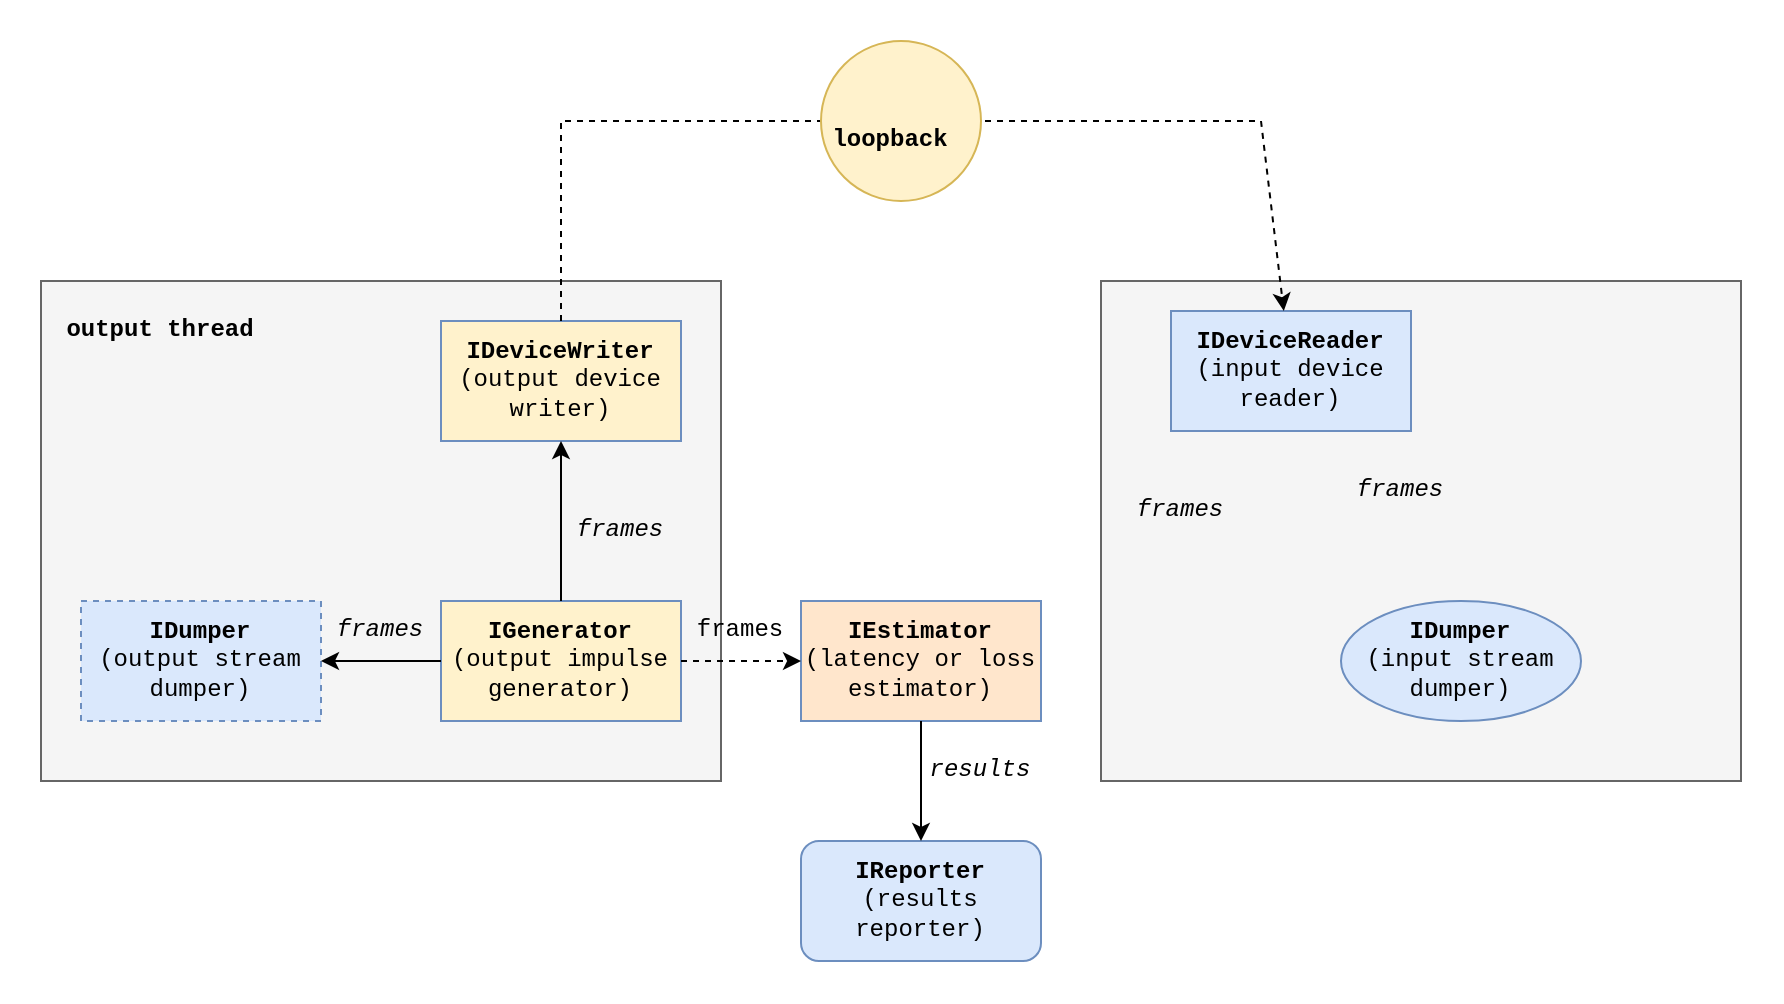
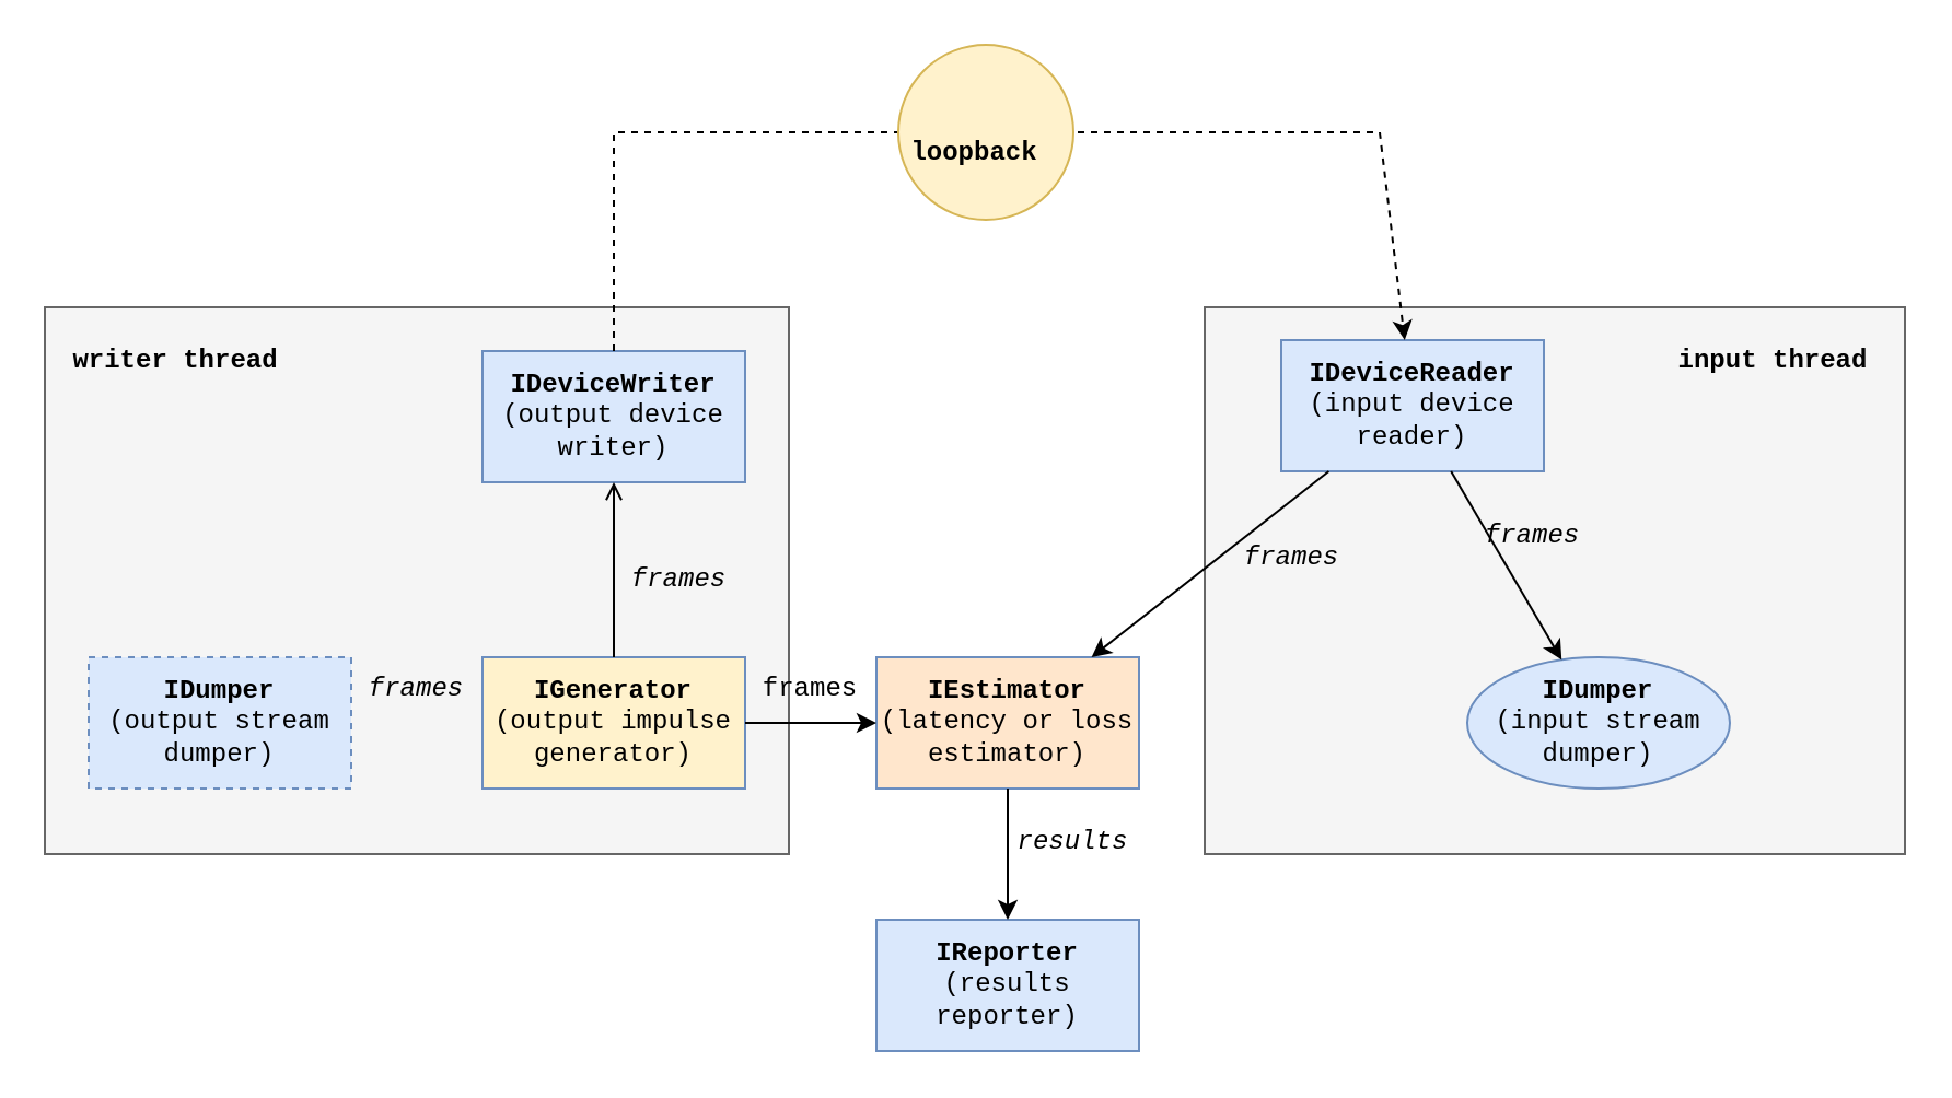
- <mxCell id="26" value="output thread" style="text;html=1;strokeColor=none;fillColor=none;align=center;verticalAlign=middle;whiteSpace=wrap;rounded=0;fontFamily=Courier New;fontStyle=1" vertex="1" parent="1"><mxGeometry x="30" y="150" width="100" height="30" as="geometry" /></mxCell>
+ <mxCell id="26" value="writer thread" style="text;html=1;strokeColor=none;fillColor=none;align=center;verticalAlign=middle;whiteSpace=wrap;rounded=0;fontFamily=Courier New;fontStyle=1" vertex="1" parent="1"><mxGeometry x="30" y="150" width="100" height="30" as="geometry" /></mxCell>
+ <mxCell id="27" value="input thread" style="text;html=1;strokeColor=none;fillColor=none;align=center;verticalAlign=middle;whiteSpace=wrap;rounded=0;fontFamily=Courier New;fontStyle=1" vertex="1" parent="1"><mxGeometry x="760" y="150" width="100" height="30" as="geometry" /></mxCell>
- <mxCell id="9" value="&lt;b&gt;IDeviceWriter&lt;/b&gt;&lt;br&gt;(output device writer)" style="rounded=0;whiteSpace=wrap;html=1;fontFamily=Courier New;fillColor=#fff2cc;strokeColor=#6c8ebf;" vertex="1" parent="1"><mxGeometry x="220" y="160" width="120" height="60" as="geometry" /></mxCell>
+ <mxCell id="9" value="&lt;b&gt;IDeviceWriter&lt;/b&gt;&lt;br&gt;(output device writer)" style="rounded=0;whiteSpace=wrap;html=1;fontFamily=Courier New;fillColor=#dae8fc;strokeColor=#6c8ebf;" vertex="1" parent="1"><mxGeometry x="220" y="160" width="120" height="60" as="geometry" /></mxCell>
- <mxCell id="12" value="" style="endArrow=classic;html=1;rounded=0;fontFamily=Courier New;" edge="1" parent="1" source="4" target="9"><mxGeometry width="50" height="50" relative="1" as="geometry"><mxPoint x="470" y="610" as="sourcePoint" /><mxPoint x="520" y="560" as="targetPoint" /></mxGeometry></mxCell>
+ <mxCell id="12" value="" style="endArrow=open;html=1;rounded=0;fontFamily=Courier New;" edge="1" parent="1" source="4" target="9"><mxGeometry width="50" height="50" relative="1" as="geometry"><mxPoint x="470" y="610" as="sourcePoint" /><mxPoint x="520" y="560" as="targetPoint" /></mxGeometry></mxCell>
+ <mxCell id="15" value="" style="endArrow=classic;html=1;rounded=0;fontFamily=Courier New;" edge="1" parent="1" source="7" target="10"><mxGeometry width="50" height="50" relative="1" as="geometry"><mxPoint x="500" y="610" as="sourcePoint" /><mxPoint x="550" y="560" as="targetPoint" /></mxGeometry></mxCell>
+ <mxCell id="14" value="" style="endArrow=classic;html=1;rounded=0;fontFamily=Courier New;" edge="1" parent="1" source="7" target="6"><mxGeometry width="50" height="50" relative="1" as="geometry"><mxPoint x="490" y="610" as="sourcePoint" /><mxPoint x="540" y="560" as="targetPoint" /></mxGeometry></mxCell>
- <mxCell id="11" value="" style="endArrow=classic;html=1;rounded=0;fontFamily=Courier New;" edge="1" parent="1" source="4" target="8"><mxGeometry width="50" height="50" relative="1" as="geometry"><mxPoint x="470" y="610" as="sourcePoint" /><mxPoint x="520" y="560" as="targetPoint" /></mxGeometry></mxCell>
- <mxCell id="13" value="" style="endArrow=classic;html=1;rounded=0;fontFamily=Courier New;dashed=1;" edge="1" parent="1" source="4" target="6"><mxGeometry width="50" height="50" relative="1" as="geometry"><mxPoint x="480" y="610" as="sourcePoint" /><mxPoint x="390" y="330" as="targetPoint" /></mxGeometry></mxCell>
+ <mxCell id="13" value="" style="endArrow=classic;html=1;rounded=0;fontFamily=Courier New;" edge="1" parent="1" source="4" target="6"><mxGeometry width="50" height="50" relative="1" as="geometry"><mxPoint x="480" y="610" as="sourcePoint" /><mxPoint x="390" y="330" as="targetPoint" /></mxGeometry></mxCell>
- <mxCell id="5" value="&lt;b&gt;IReporter&lt;br&gt;&lt;/b&gt;(results reporter)" style="whiteSpace=wrap;html=1;fontFamily=Courier New;fillColor=#dae8fc;strokeColor=#6c8ebf;rounded=1;" vertex="1" parent="1"><mxGeometry x="400" y="420" width="120" height="60" as="geometry" /></mxCell>
+ <mxCell id="5" value="&lt;b&gt;IReporter&lt;br&gt;&lt;/b&gt;(results reporter)" style="rounded=0;whiteSpace=wrap;html=1;fontFamily=Courier New;fillColor=#dae8fc;strokeColor=#6c8ebf;" vertex="1" parent="1"><mxGeometry x="400" y="420" width="120" height="60" as="geometry" /></mxCell>
